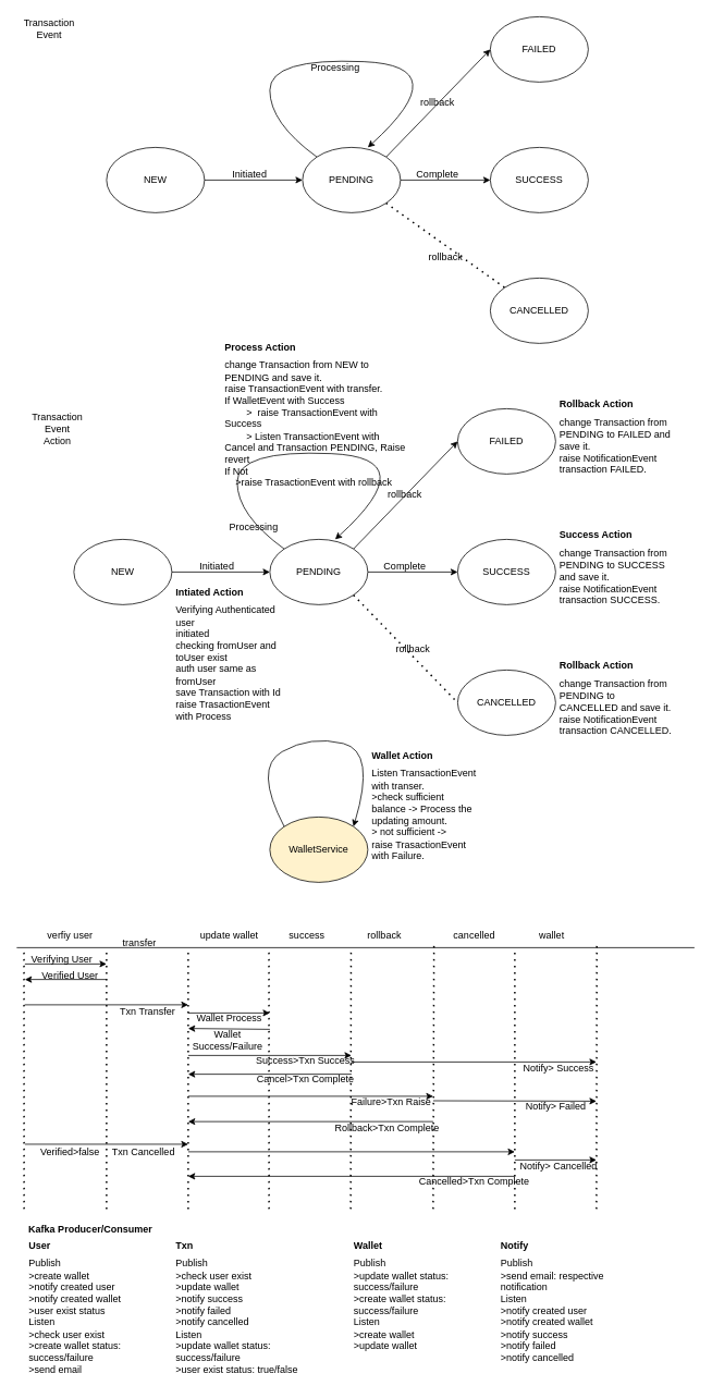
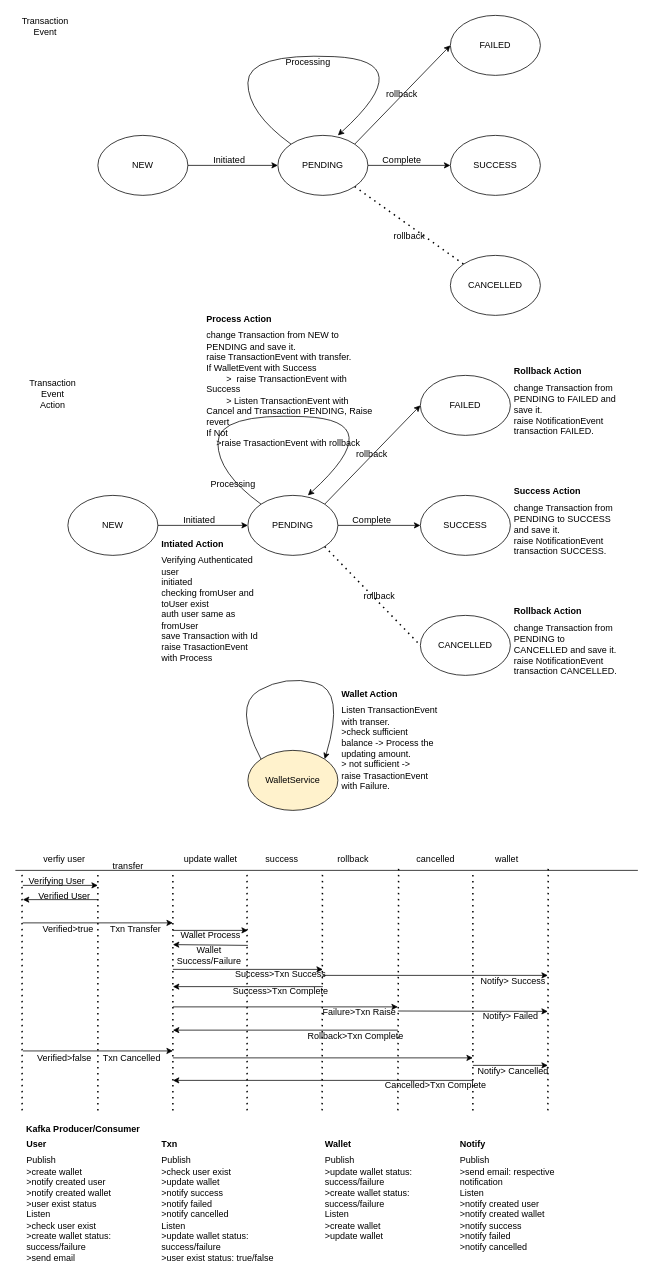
+ <mxCell id="77" value="Verified&amp;gt;true" style="text;html=1;align=center;verticalAlign=middle;resizable=0;points=[];autosize=1;strokeColor=none;fillColor=none;" vertex="1" parent="1"><mxGeometry x="45" y="1223" width="90" height="30" as="geometry" /></mxCell>
- <mxCell id="69" value="Cancel&amp;gt;Txn Complete&amp;nbsp;" style="text;html=1;align=center;verticalAlign=middle;resizable=0;points=[];autosize=1;strokeColor=none;fillColor=none;" vertex="1" parent="1"><mxGeometry x="300" y="1306" width="150" height="30" as="geometry" /></mxCell>
+ <mxCell id="69" value="Success&amp;gt;Txn Complete&amp;nbsp;" style="text;html=1;align=center;verticalAlign=middle;resizable=0;points=[];autosize=1;strokeColor=none;fillColor=none;" vertex="1" parent="1"><mxGeometry x="300" y="1306" width="150" height="30" as="geometry" /></mxCell>
